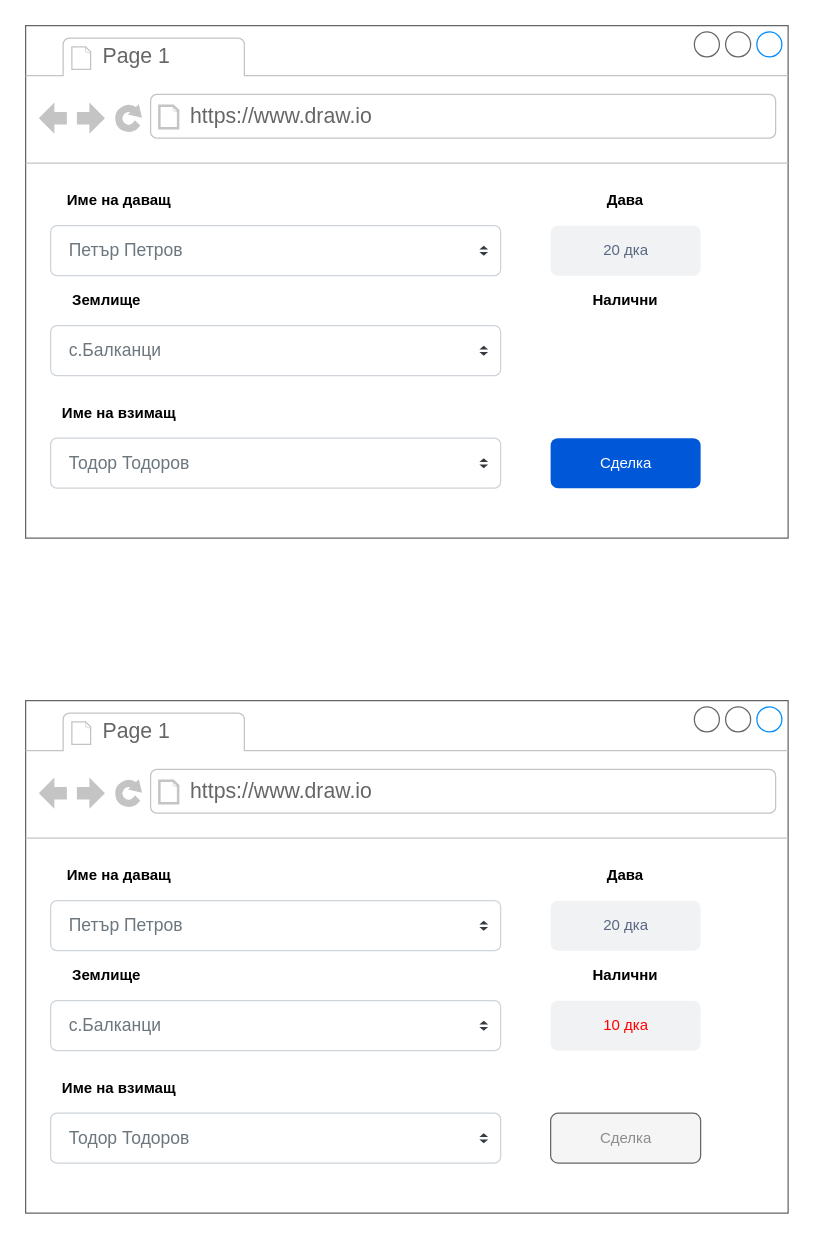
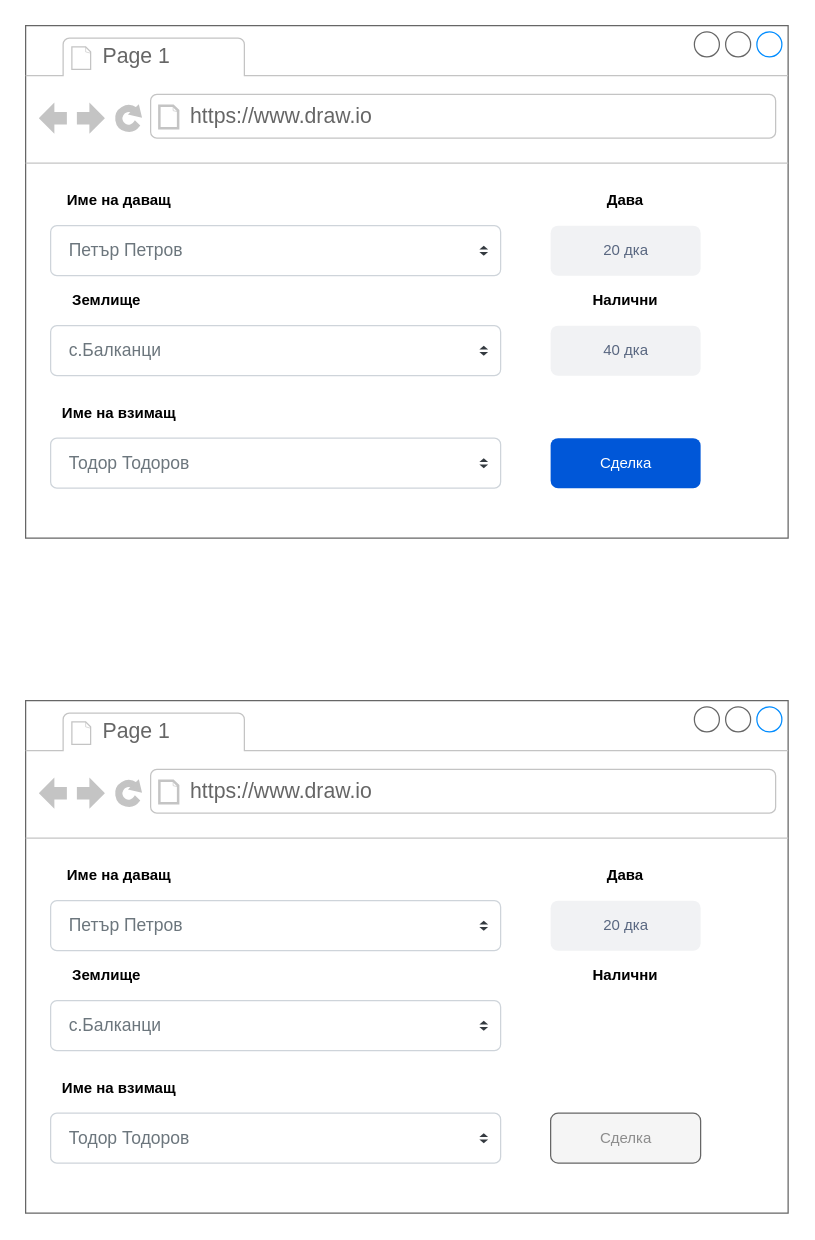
+ <mxCell id="11" value="40 дка" style="rounded=1;align=center;fillColor=#F1F2F4;strokeColor=none;html=1;fontColor=#596780;fontSize=12" vertex="1" parent="2"><mxGeometry x="420" y="240" width="120" height="40" as="geometry" /></mxCell>
- <mxCell id="31" value="&lt;font color=&quot;#ff0000&quot;&gt;10 дка&lt;/font&gt;" style="rounded=1;align=center;fillColor=#F1F2F4;strokeColor=none;html=1;fontColor=#596780;fontSize=12" vertex="1" parent="22"><mxGeometry x="420" y="240" width="120" height="40" as="geometry" /></mxCell>
